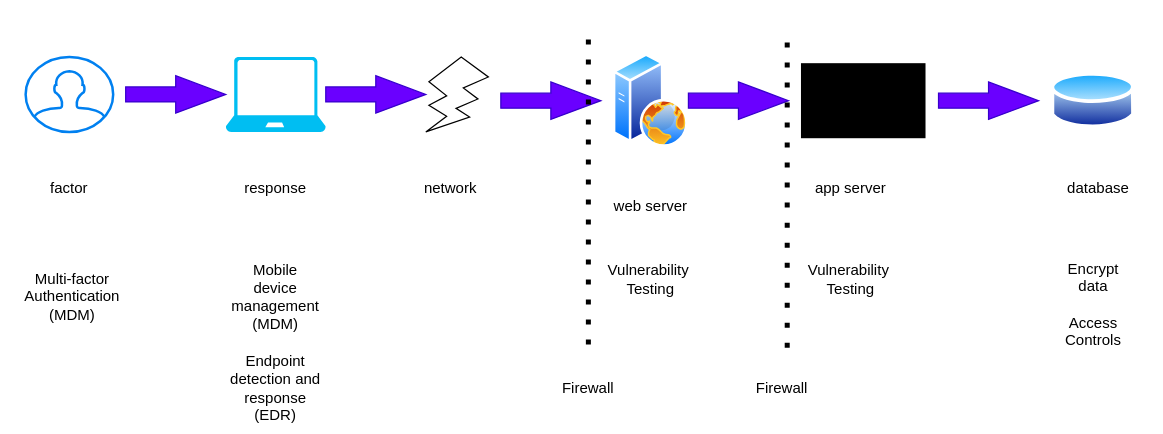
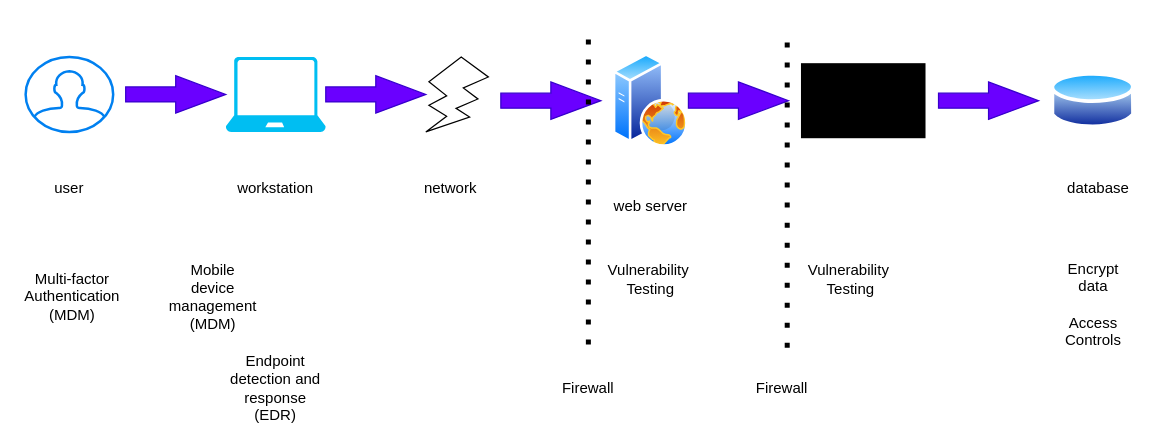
- <mxCell id="8" value="factor" style="text;html=1;align=center;verticalAlign=middle;whiteSpace=wrap;rounded=0;" parent="1" vertex="1"><mxGeometry x="25" y="135" width="60" height="30" as="geometry" /></mxCell>
+ <mxCell id="8" value="user" style="text;html=1;align=center;verticalAlign=middle;whiteSpace=wrap;rounded=0;" parent="1" vertex="1"><mxGeometry x="25" y="135" width="60" height="30" as="geometry" /></mxCell>
- <mxCell id="9" value="response" style="text;html=1;align=center;verticalAlign=middle;whiteSpace=wrap;rounded=0;" parent="1" vertex="1"><mxGeometry x="190" y="135" width="60" height="30" as="geometry" /></mxCell>
+ <mxCell id="9" value="workstation" style="text;html=1;align=center;verticalAlign=middle;whiteSpace=wrap;rounded=0;" parent="1" vertex="1"><mxGeometry x="190" y="135" width="60" height="30" as="geometry" /></mxCell>
- <mxCell id="12" value="app server" style="text;html=1;align=center;verticalAlign=middle;whiteSpace=wrap;rounded=0;" parent="1" vertex="1"><mxGeometry x="650" y="135" width="60" height="30" as="geometry" /></mxCell>
- <mxCell id="20" value="Mobile device management&lt;div&gt;(MDM)&lt;/div&gt;" style="text;html=1;align=center;verticalAlign=middle;whiteSpace=wrap;rounded=0;" vertex="1" parent="1"><mxGeometry x="190" y="214.75" width="60" height="43.5" as="geometry" /></mxCell>
+ <mxCell id="20" value="Mobile device management&lt;div&gt;(MDM)&lt;/div&gt;" style="text;html=1;align=center;verticalAlign=middle;whiteSpace=wrap;rounded=0;" vertex="1" parent="1"><mxGeometry x="140" y="214.75" width="60" height="43.5" as="geometry" /></mxCell>
